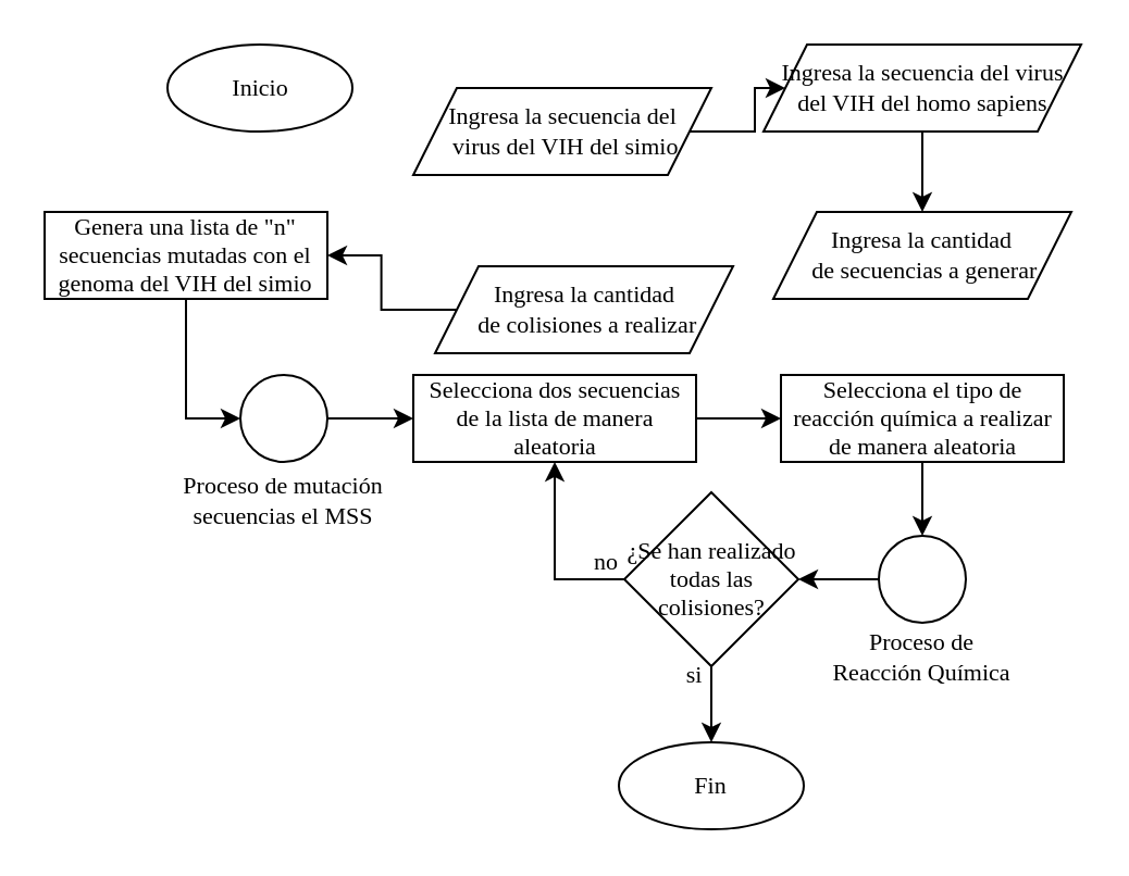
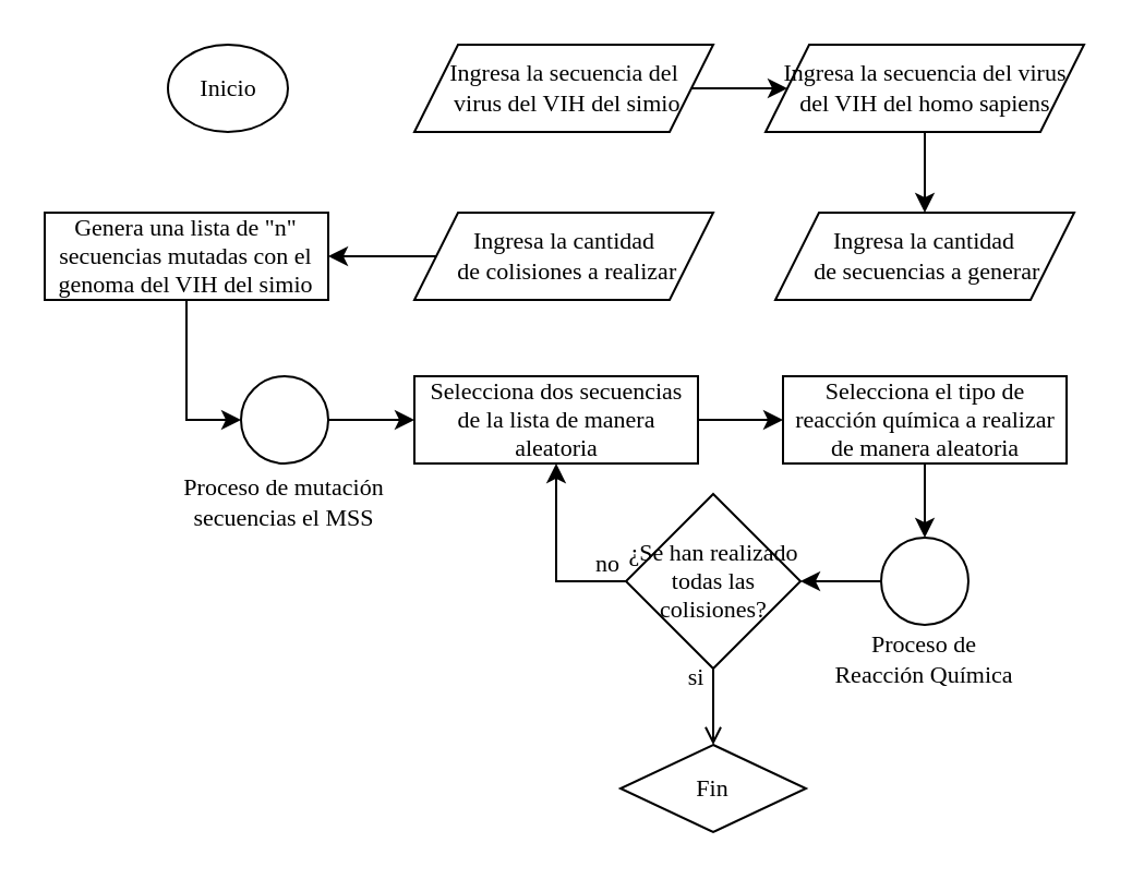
- <mxCell id="4" value="&lt;font style=&quot;font-size: 11px;&quot;&gt;Inicio&lt;/font&gt;" style="ellipse;whiteSpace=wrap;html=1;fontFamily=Times New Roman;fontSize=11;" parent="1" vertex="1"><mxGeometry x="76.5" y="20" width="85" height="40" as="geometry" /></mxCell>
+ <mxCell id="4" value="&lt;font style=&quot;font-size: 11px;&quot;&gt;Inicio&lt;/font&gt;" style="ellipse;whiteSpace=wrap;html=1;fontFamily=Times New Roman;fontSize=11;" parent="1" vertex="1"><mxGeometry x="76.5" y="20" width="55" height="40" as="geometry" /></mxCell>
- <mxCell id="7" value="&lt;div style=&quot;font-size: 11px;&quot;&gt;&lt;span style=&quot;background-color: initial; font-size: 11px;&quot;&gt;&lt;font style=&quot;font-size: 11px;&quot;&gt;Ingresa la secuencia del&lt;br style=&quot;font-size: 11px;&quot;&gt;&amp;nbsp;virus del VIH del simio&lt;/font&gt;&lt;/span&gt;&lt;/div&gt;" style="shape=parallelogram;perimeter=parallelogramPerimeter;whiteSpace=wrap;html=1;fixedSize=1;align=center;fontFamily=Times New Roman;fontSize=11;" parent="1" vertex="1"><mxGeometry x="189.5" y="40" width="137" height="40" as="geometry" /></mxCell>
+ <mxCell id="7" value="&lt;div style=&quot;font-size: 11px;&quot;&gt;&lt;span style=&quot;background-color: initial; font-size: 11px;&quot;&gt;&lt;font style=&quot;font-size: 11px;&quot;&gt;Ingresa la secuencia del&lt;br style=&quot;font-size: 11px;&quot;&gt;&amp;nbsp;virus del VIH del simio&lt;/font&gt;&lt;/span&gt;&lt;/div&gt;" style="shape=parallelogram;perimeter=parallelogramPerimeter;whiteSpace=wrap;html=1;fixedSize=1;align=center;fontFamily=Times New Roman;fontSize=11;" parent="1" vertex="1"><mxGeometry x="189.5" y="20" width="137" height="40" as="geometry" /></mxCell>
- <mxCell id="23" value="&lt;div style=&quot;font-size: 11px;&quot;&gt;&lt;font style=&quot;font-size: 11px;&quot;&gt;Ingresa la cantidad&lt;br style=&quot;font-size: 11px;&quot;&gt;&amp;nbsp;de colisiones a realizar&lt;/font&gt;&lt;/div&gt;" style="shape=parallelogram;perimeter=parallelogramPerimeter;whiteSpace=wrap;html=1;fixedSize=1;align=center;fontFamily=Times New Roman;fontSize=11;" vertex="1" parent="1"><mxGeometry x="199.5" y="122" width="137" height="40" as="geometry" /></mxCell>
+ <mxCell id="23" value="&lt;div style=&quot;font-size: 11px;&quot;&gt;&lt;font style=&quot;font-size: 11px;&quot;&gt;Ingresa la cantidad&lt;br style=&quot;font-size: 11px;&quot;&gt;&amp;nbsp;de colisiones a realizar&lt;/font&gt;&lt;/div&gt;" style="shape=parallelogram;perimeter=parallelogramPerimeter;whiteSpace=wrap;html=1;fixedSize=1;align=center;fontFamily=Times New Roman;fontSize=11;" vertex="1" parent="1"><mxGeometry x="189.5" y="97" width="137" height="40" as="geometry" /></mxCell>
- <mxCell id="13" style="edgeStyle=orthogonalEdgeStyle;rounded=0;orthogonalLoop=1;jettySize=auto;html=1;entryX=0.5;entryY=0;entryDx=0;entryDy=0;" edge="1" parent="1" source="14" target="5"><mxGeometry relative="1" as="geometry" /></mxCell>
+ <mxCell id="13" style="edgeStyle=orthogonalEdgeStyle;rounded=0;orthogonalLoop=1;jettySize=auto;html=1;entryX=0.5;entryY=0;entryDx=0;entryDy=0;endArrow=open;" edge="1" parent="1" source="14" target="5"><mxGeometry relative="1" as="geometry" /></mxCell>
- <mxCell id="5" value="&lt;font style=&quot;font-size: 11px;&quot;&gt;Fin&lt;/font&gt;" style="ellipse;whiteSpace=wrap;html=1;fontFamily=Times New Roman;fontSize=11;" parent="1" vertex="1"><mxGeometry x="284" y="341" width="85" height="40" as="geometry" /></mxCell>
+ <mxCell id="5" value="&lt;font style=&quot;font-size: 11px;&quot;&gt;Fin&lt;/font&gt;" style="rhombus;whiteSpace=wrap;html=1;fontFamily=Times New Roman;fontSize=11;" parent="1" vertex="1"><mxGeometry x="284" y="341" width="85" height="40" as="geometry" /></mxCell>
